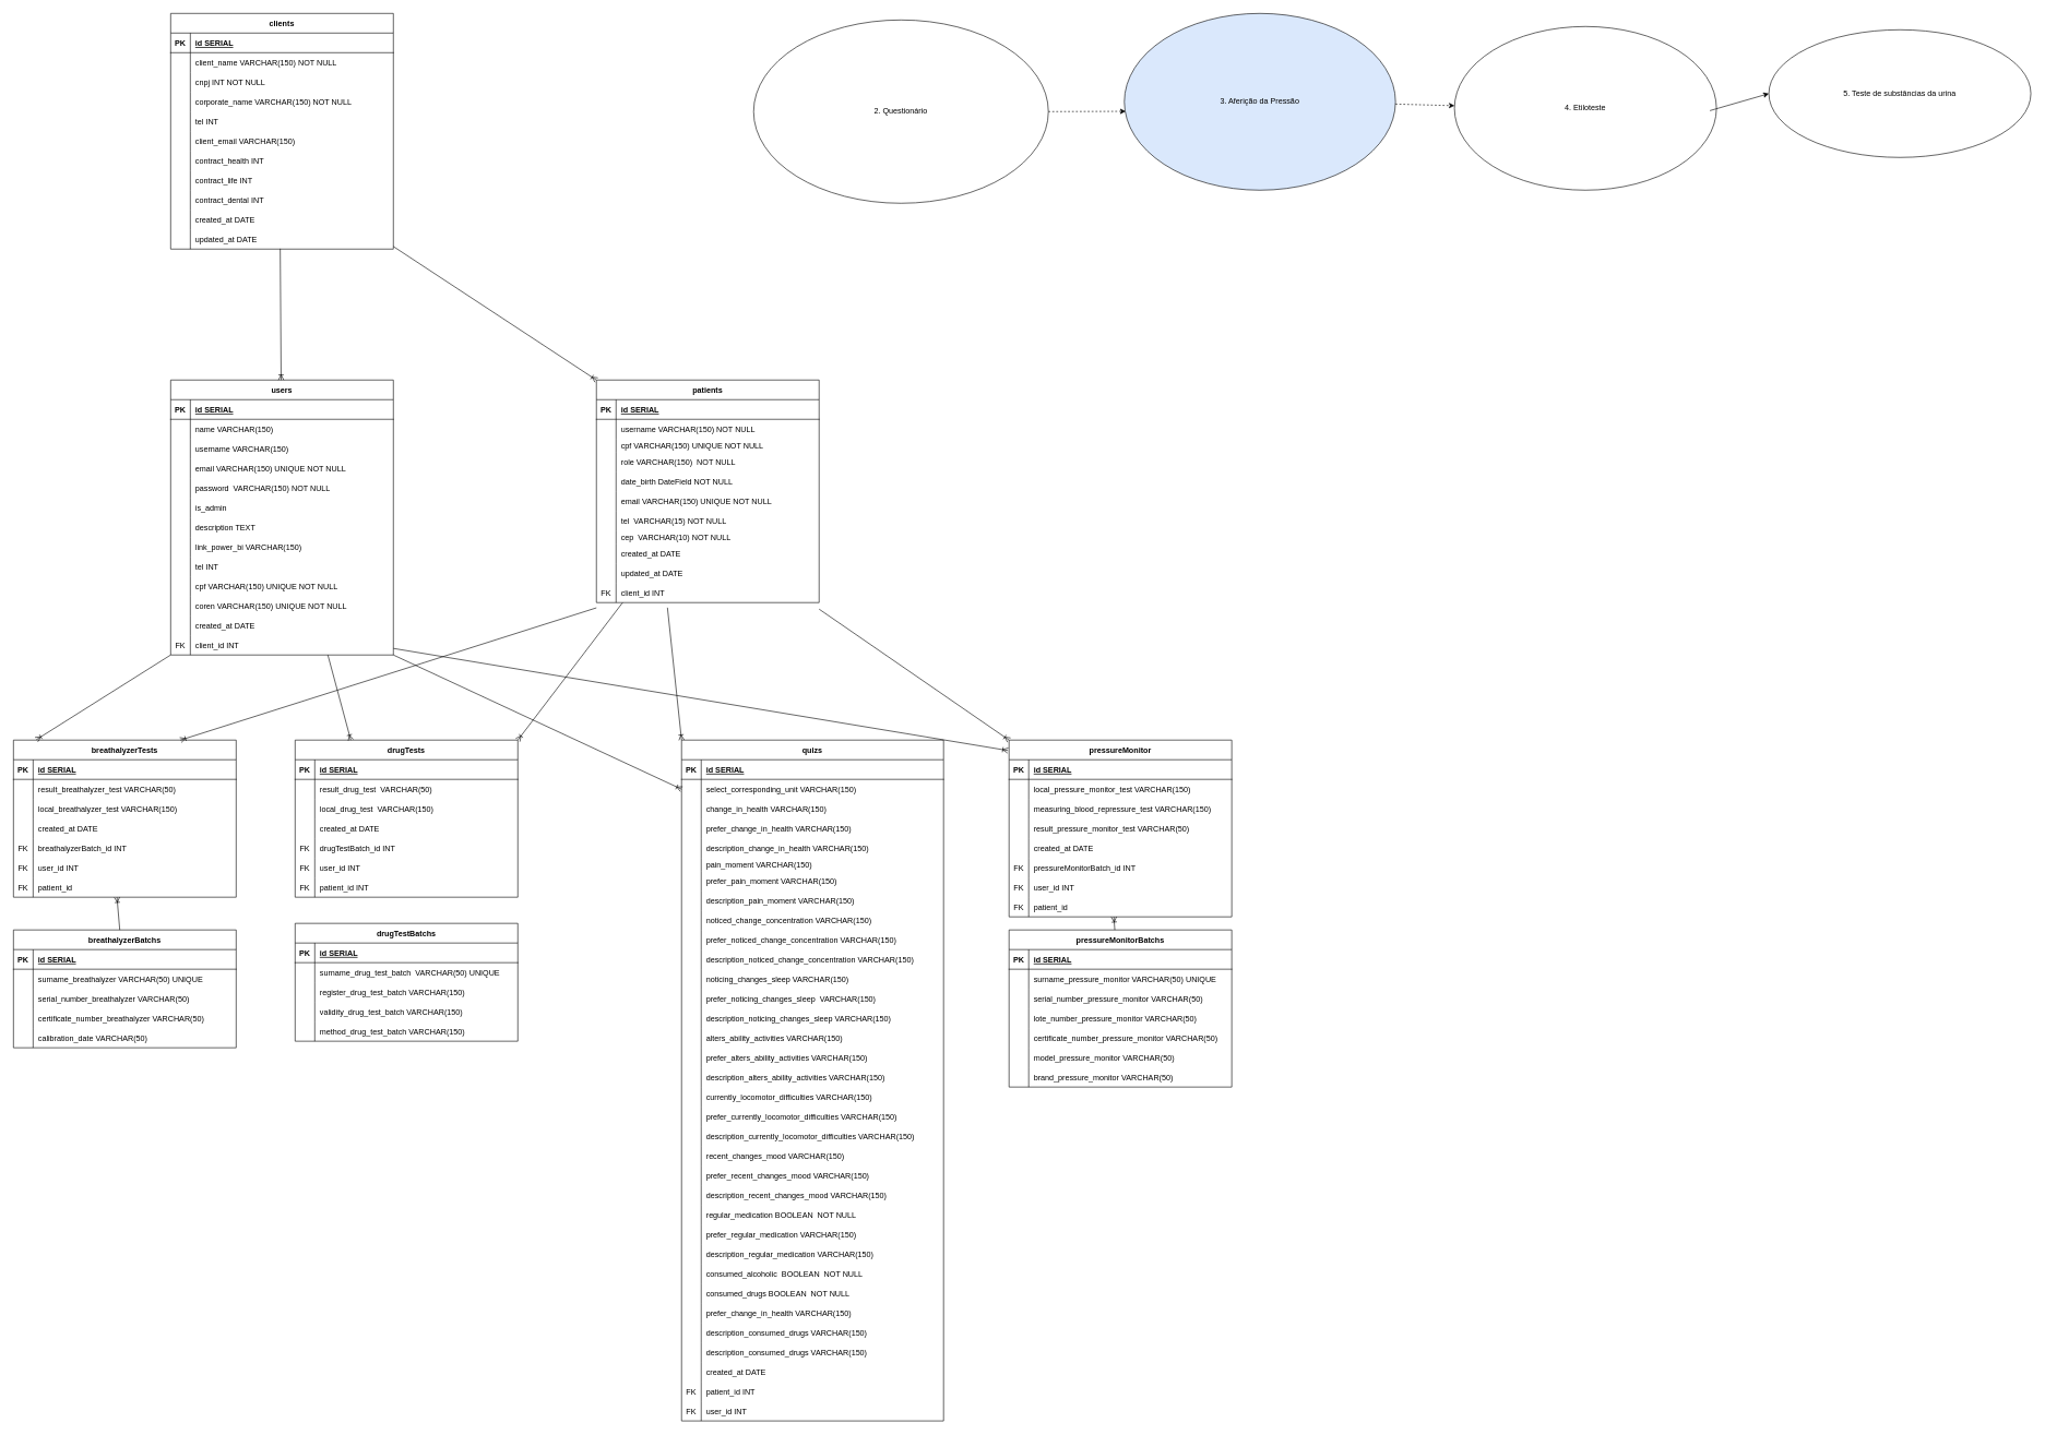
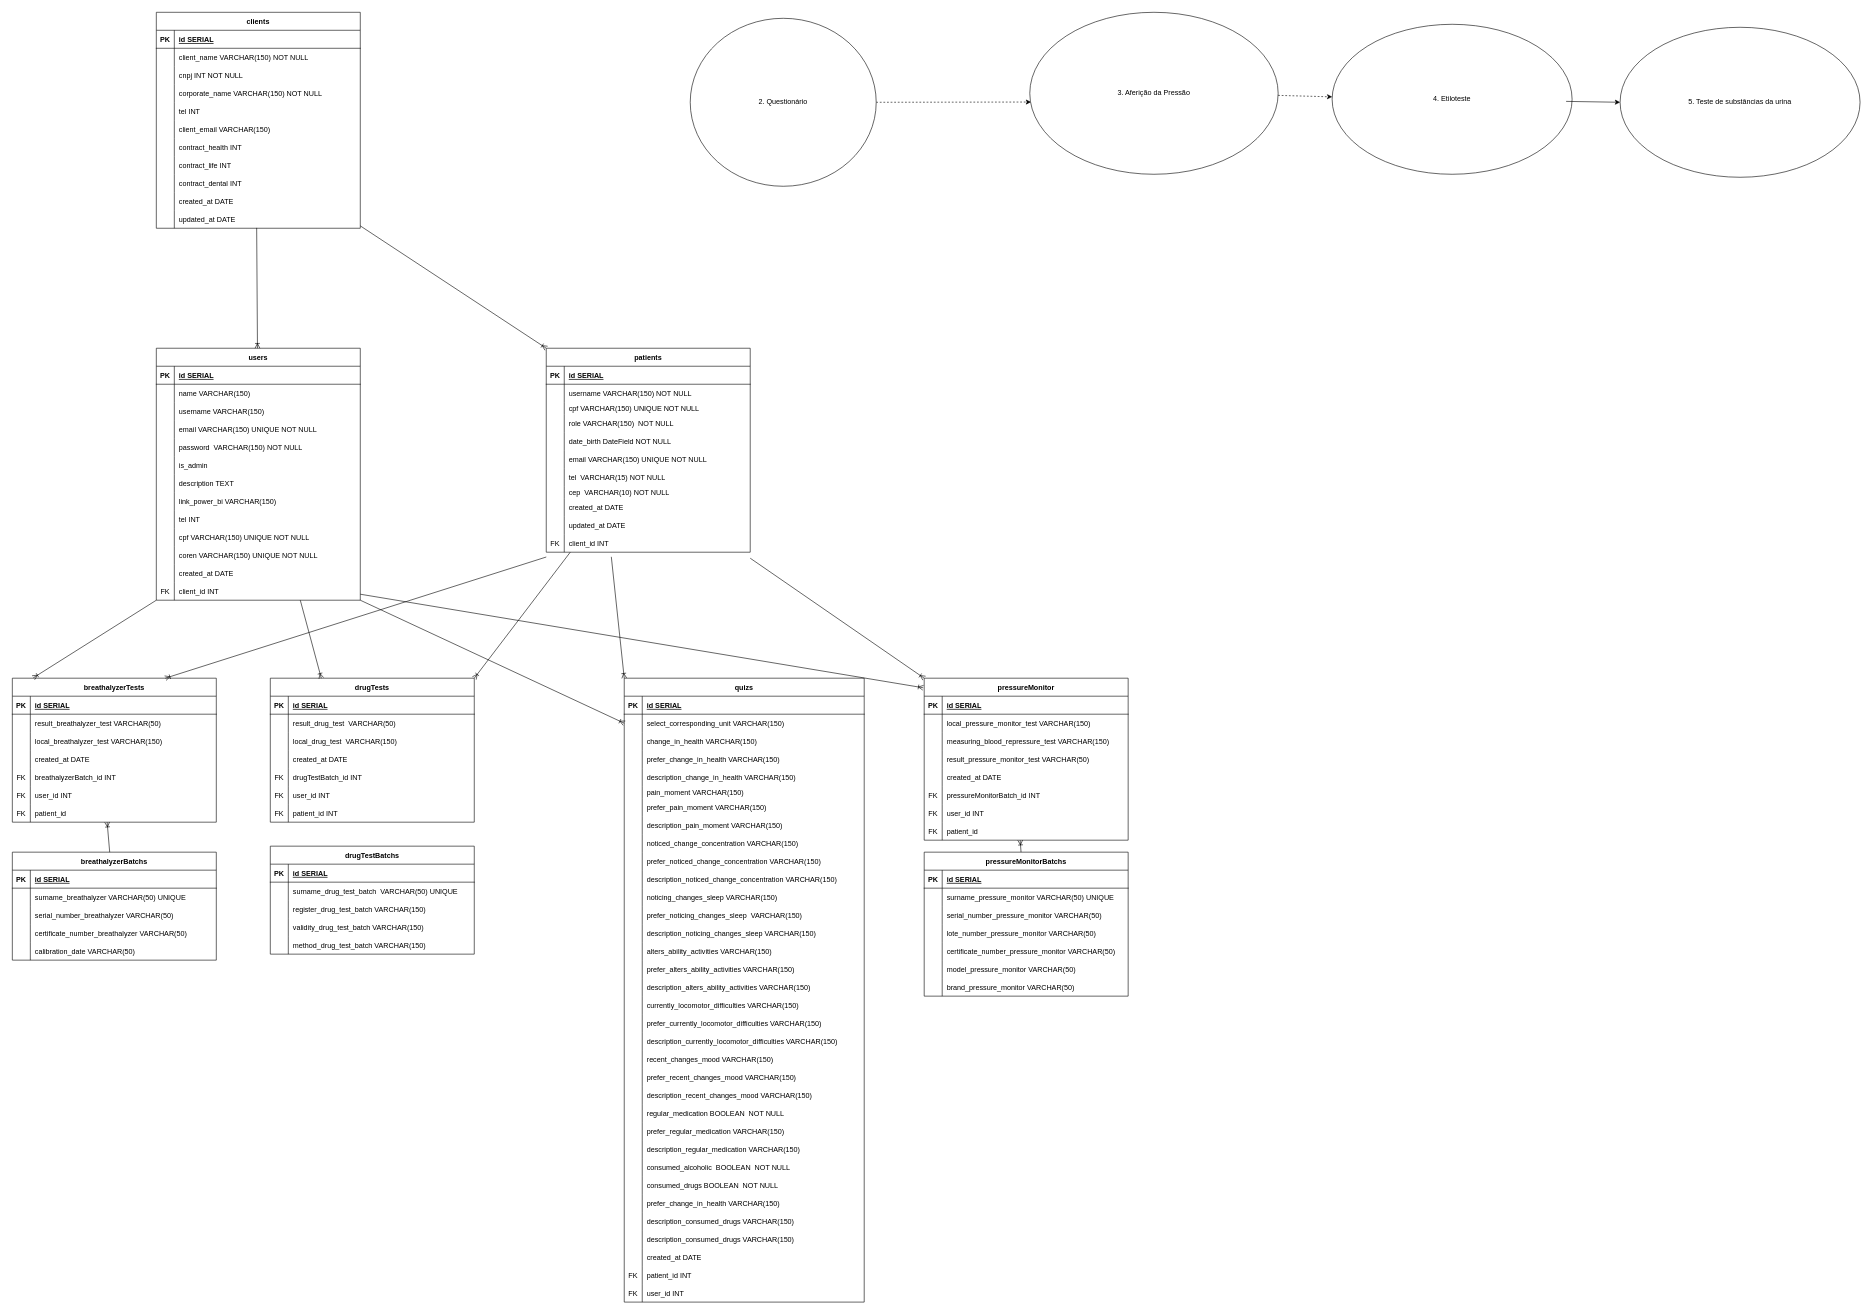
- <mxCell id="357" value="5. Teste de substâncias da urina" style="ellipse;whiteSpace=wrap;html=1;" vertex="1" parent="1"><mxGeometry x="2700" y="45" width="400" height="195" as="geometry" /></mxCell>
+ <mxCell id="357" value="5. Teste de substâncias da urina" style="ellipse;whiteSpace=wrap;html=1;" vertex="1" parent="1"><mxGeometry x="2700" y="45" width="400" height="250" as="geometry" /></mxCell>
- <mxCell id="252" value="3. Aferição da Pressão" style="ellipse;whiteSpace=wrap;html=1;fillColor=#dae8fc;" vertex="1" parent="1"><mxGeometry x="1716" y="20" width="414" height="270" as="geometry" /></mxCell>
+ <mxCell id="252" value="3. Aferição da Pressão" style="ellipse;whiteSpace=wrap;html=1;" vertex="1" parent="1"><mxGeometry x="1716" y="20" width="414" height="270" as="geometry" /></mxCell>
- <mxCell id="250" value="2. Questionário" style="ellipse;whiteSpace=wrap;html=1;" vertex="1" parent="1"><mxGeometry x="1150" y="30" width="450" height="280" as="geometry" /></mxCell>
+ <mxCell id="250" value="2. Questionário" style="ellipse;whiteSpace=wrap;html=1;" vertex="1" parent="1"><mxGeometry x="1150" y="30" width="310" height="280" as="geometry" /></mxCell>
